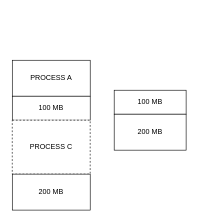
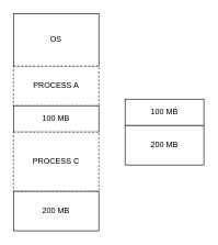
+ <mxCell id="3" value="OS" style="rounded=0;whiteSpace=wrap;html=1;" parent="2" vertex="1"><mxGeometry width="130" height="80" as="geometry" /></mxCell>
- <mxCell id="4" value="PROCESS A" style="rounded=0;whiteSpace=wrap;html=1;" parent="2" vertex="1"><mxGeometry y="80" width="130" height="60" as="geometry" /></mxCell>
+ <mxCell id="4" value="PROCESS A" style="rounded=0;whiteSpace=wrap;html=1;dashed=1;" parent="2" vertex="1"><mxGeometry y="80" width="130" height="60" as="geometry" /></mxCell>
